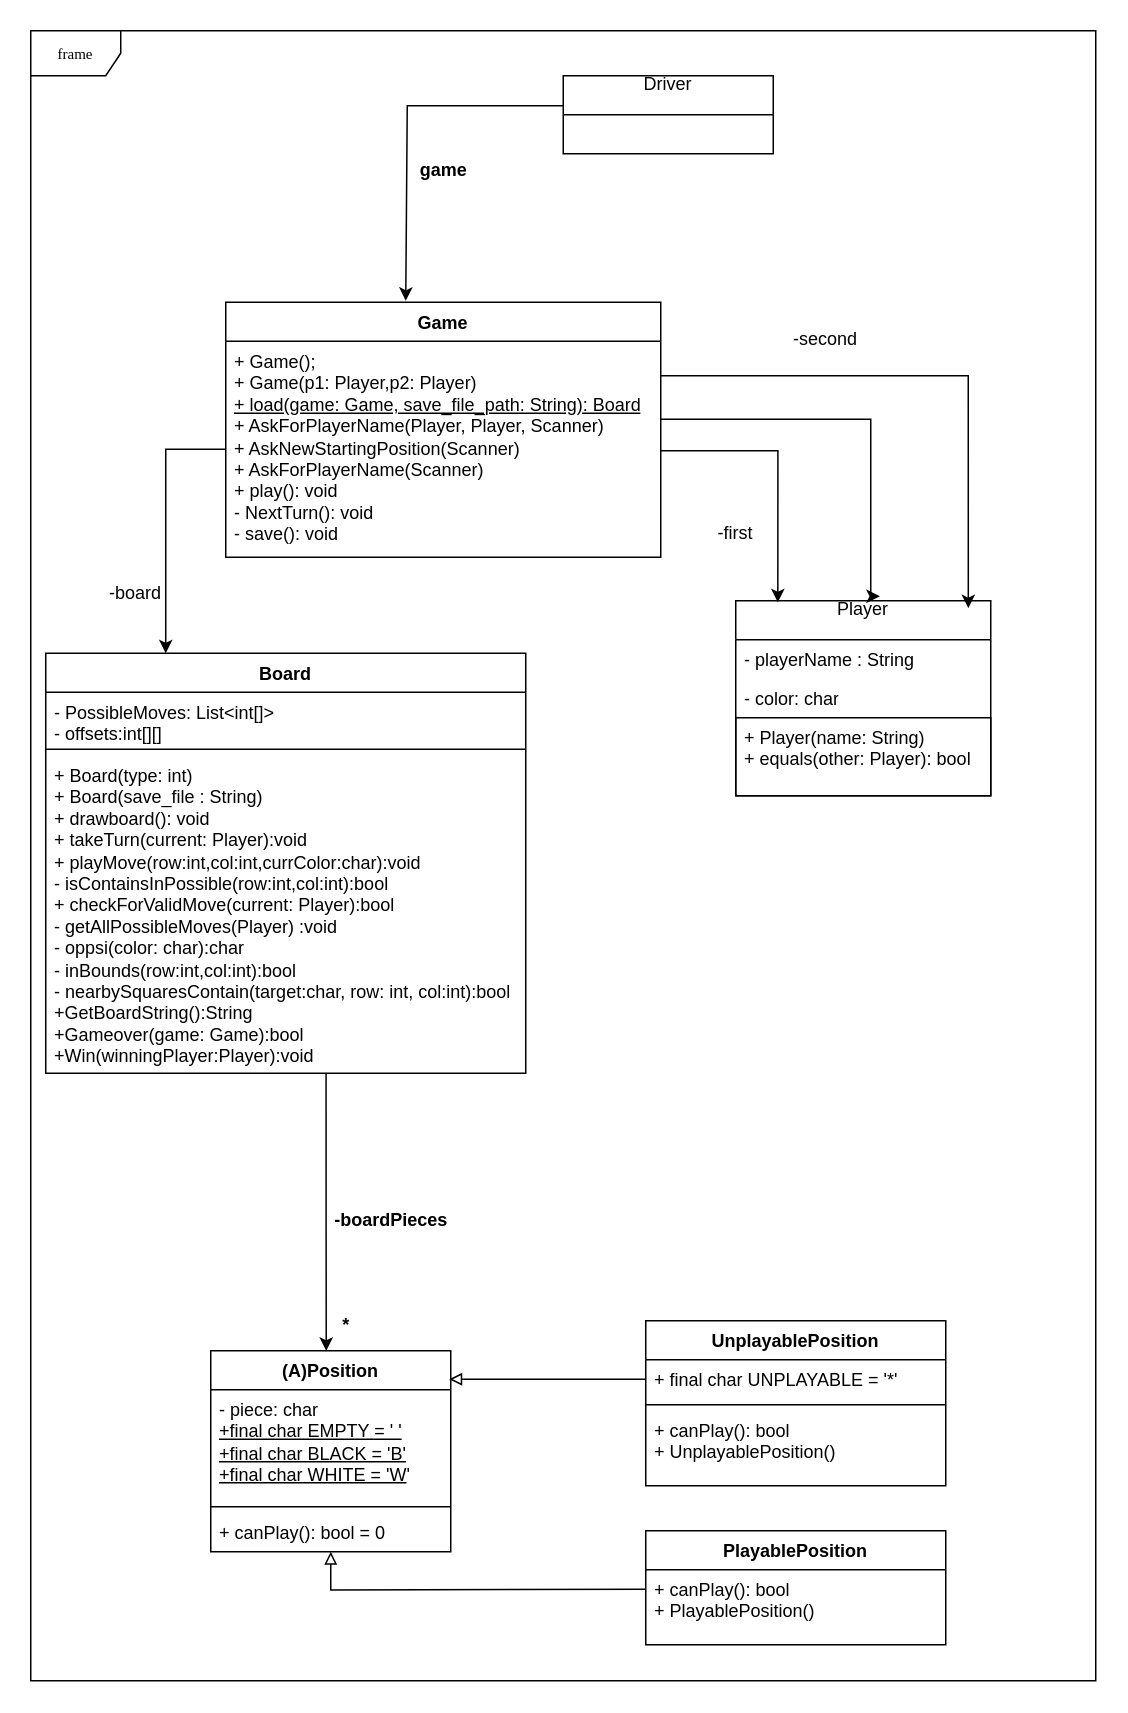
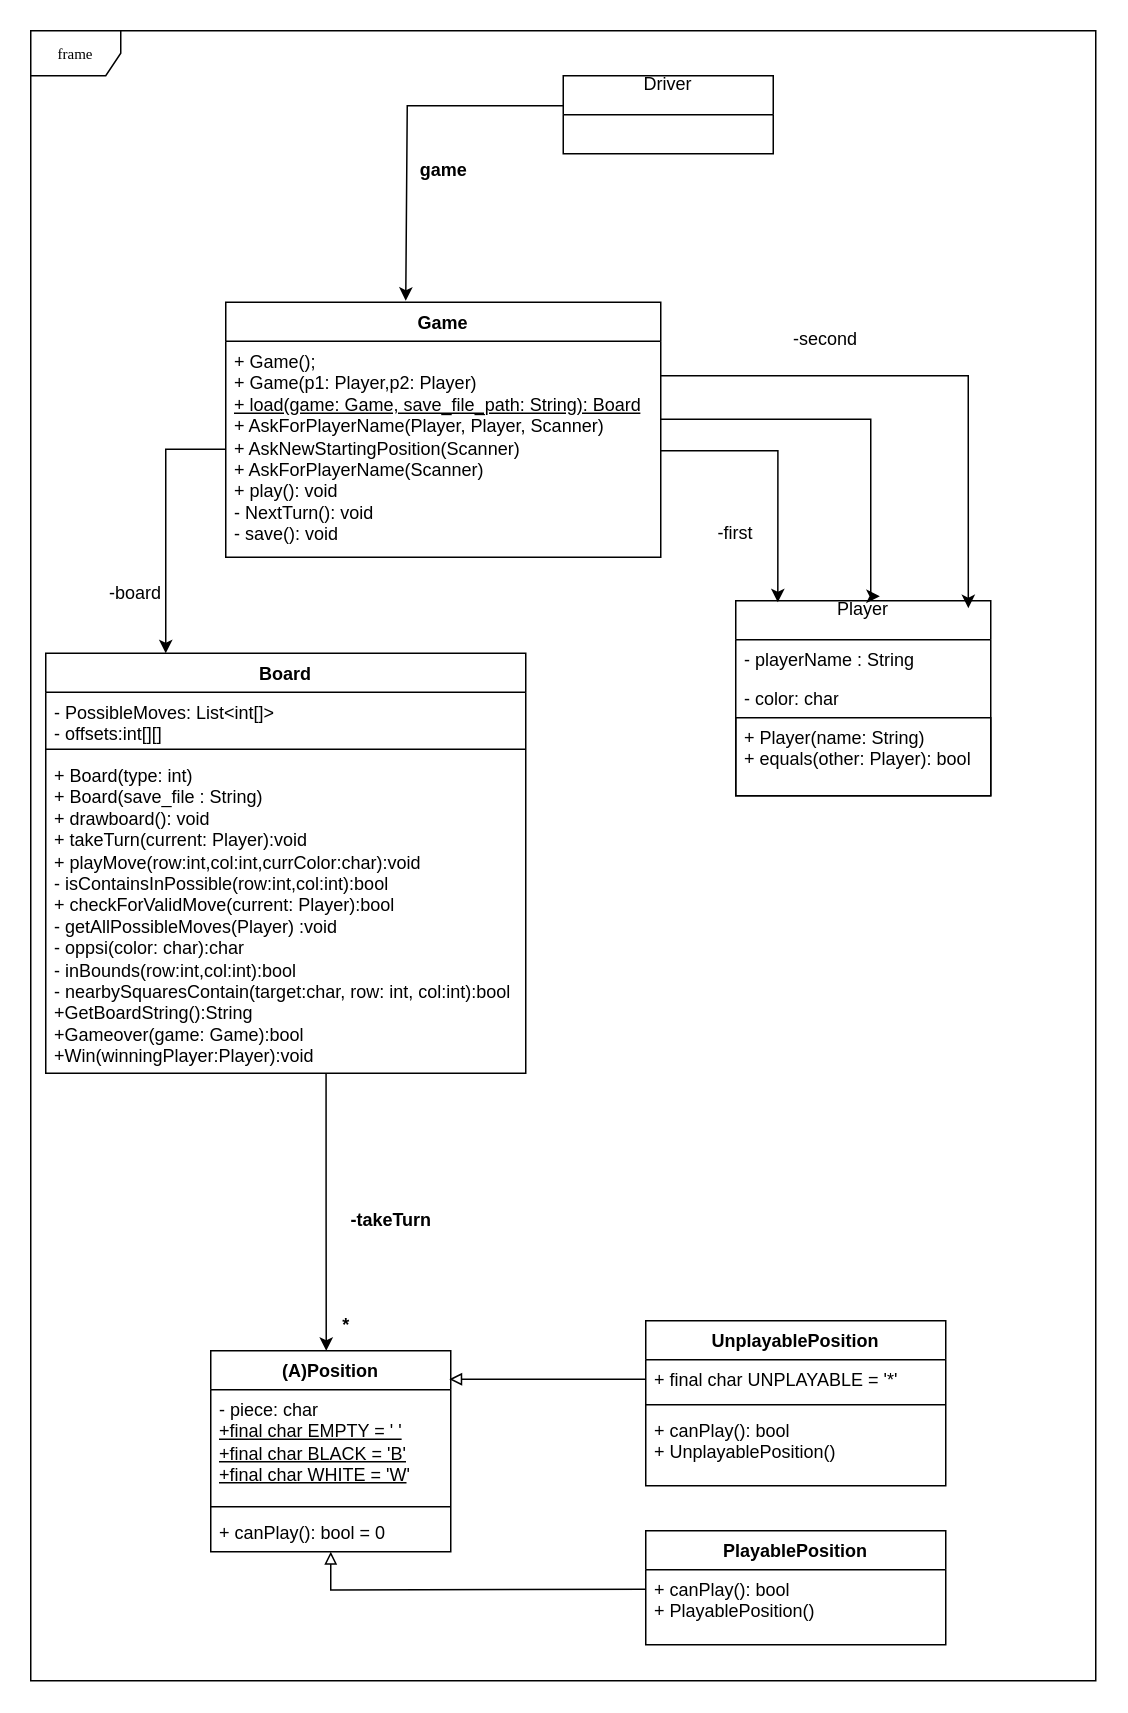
- <mxCell id="30" value="-boardPieces" style="text;align=center;fontStyle=1;verticalAlign=middle;spacingLeft=3;spacingRight=3;strokeColor=none;rotatable=0;points=[[0,0.5],[1,0.5]];portConstraint=eastwest;html=1;" parent="1" vertex="1"><mxGeometry x="220" y="800" width="80" height="26" as="geometry" /></mxCell>
+ <mxCell id="30" value="-takeTurn" style="text;align=center;fontStyle=1;verticalAlign=middle;spacingLeft=3;spacingRight=3;strokeColor=none;rotatable=0;points=[[0,0.5],[1,0.5]];portConstraint=eastwest;html=1;" parent="1" vertex="1"><mxGeometry x="220" y="800" width="80" height="26" as="geometry" /></mxCell>
